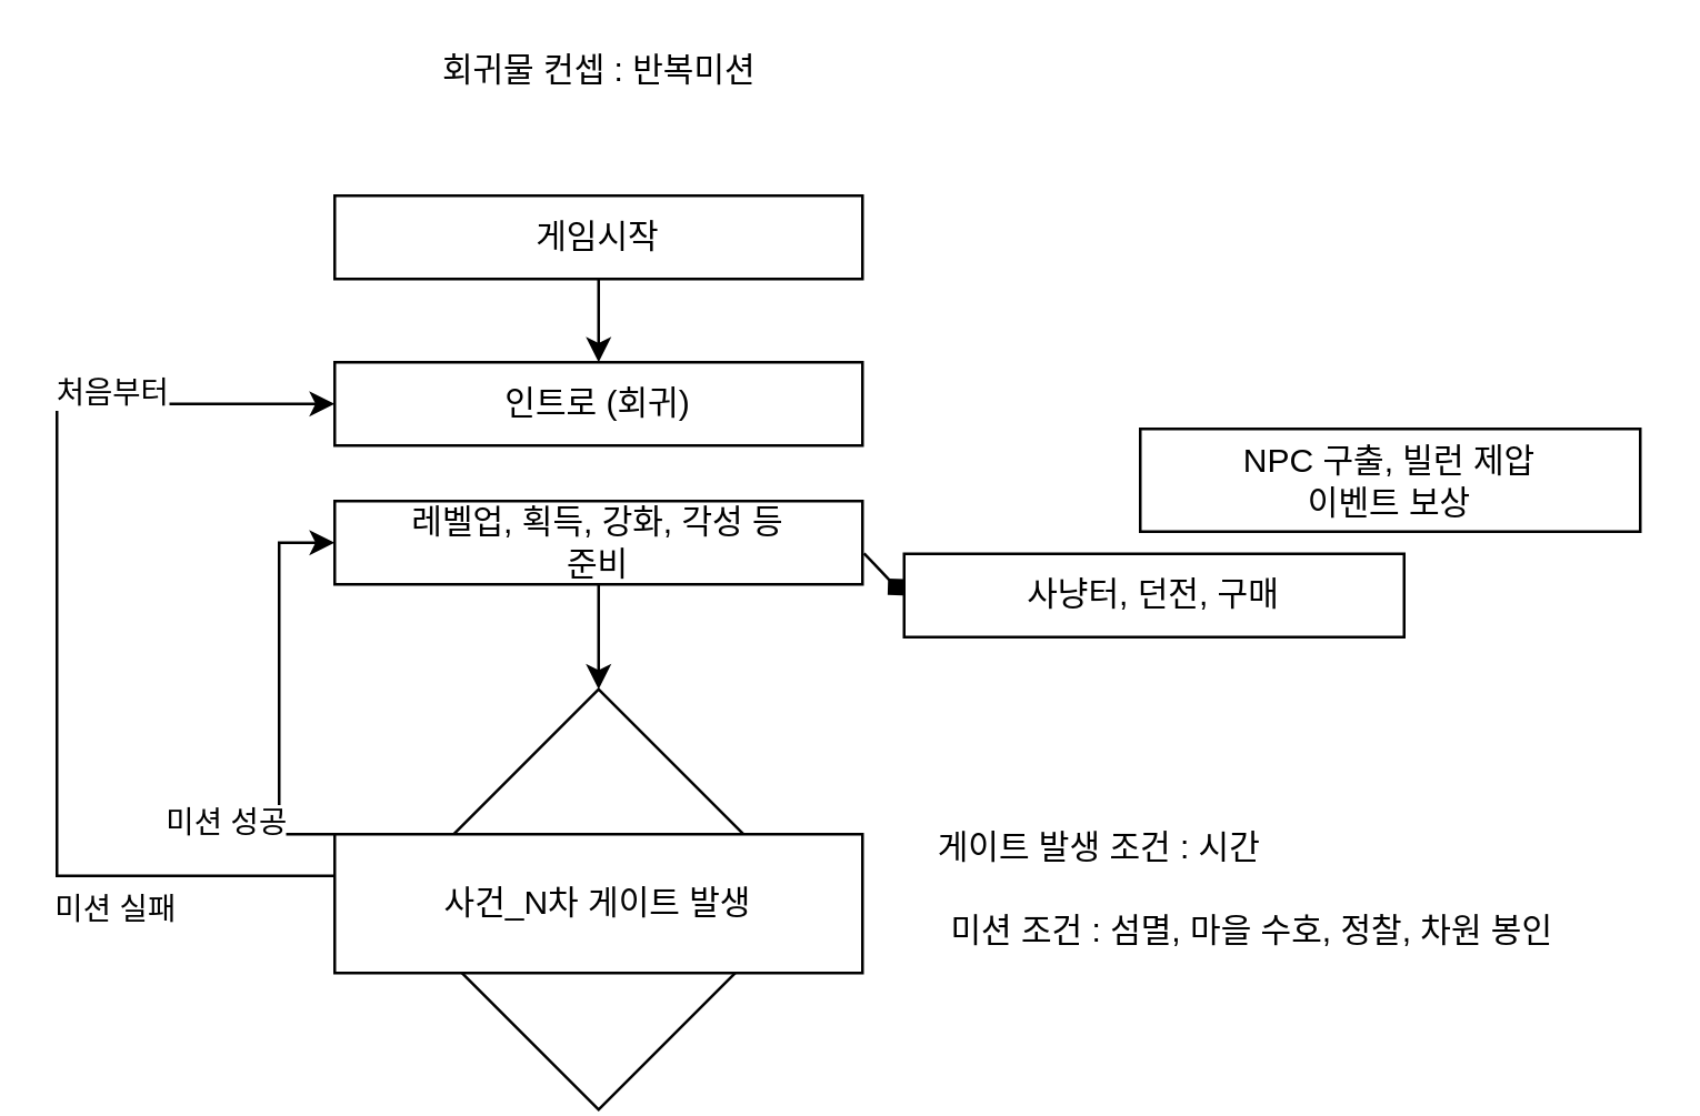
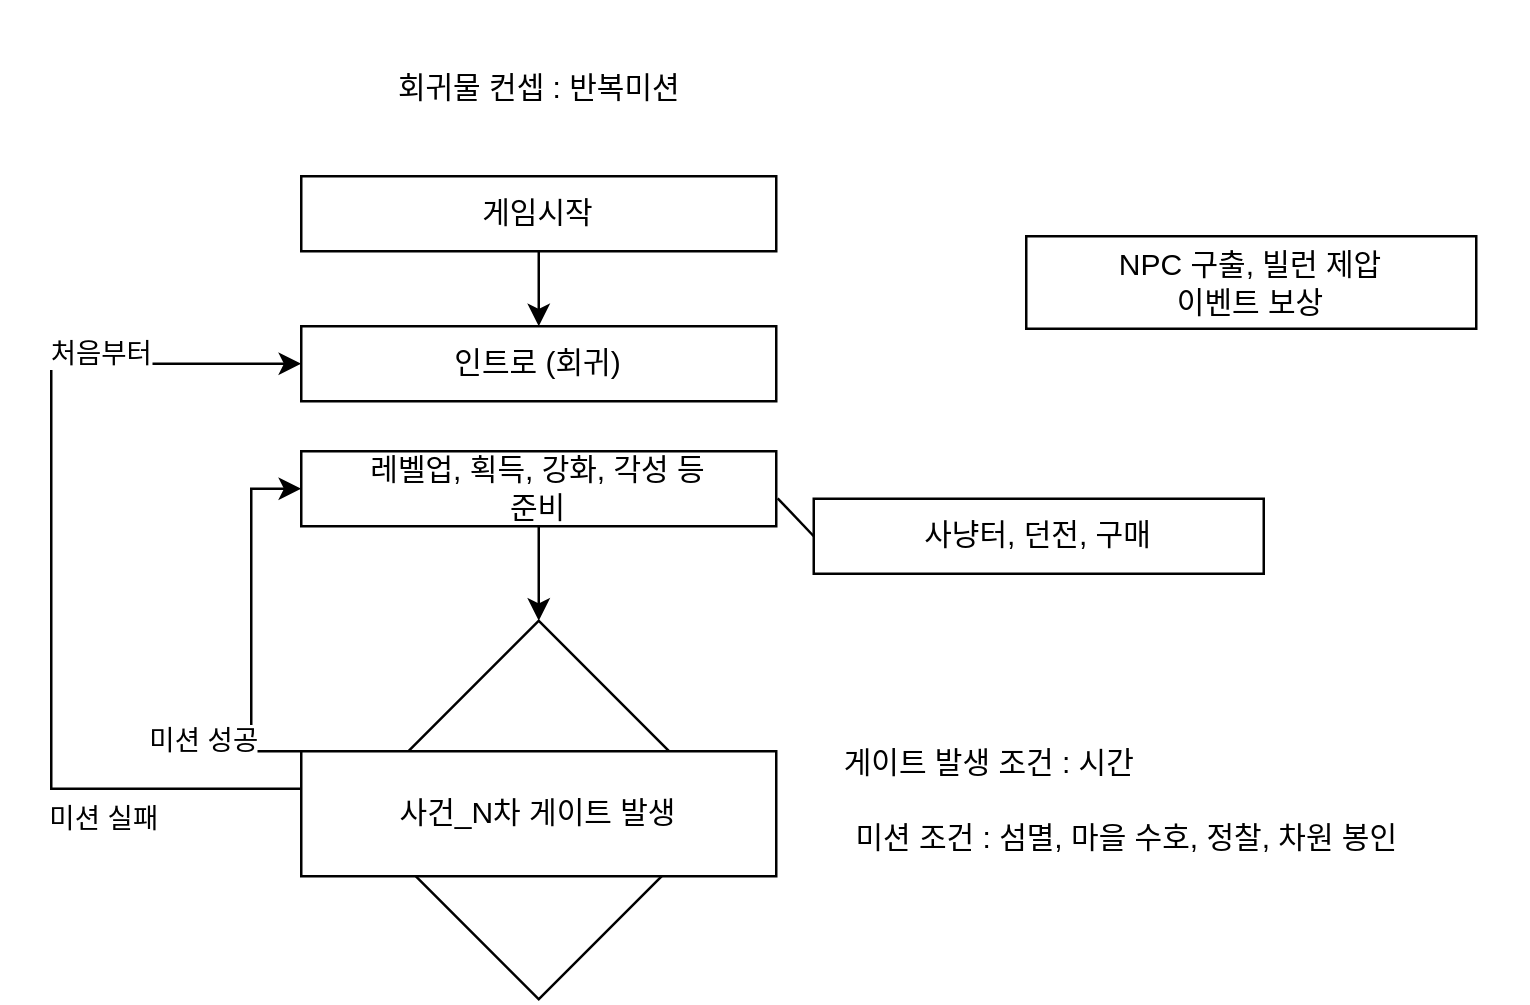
- <mxCell id="7" value="회귀물 컨셉 : 반복미션" style="text;html=1;align=center;verticalAlign=middle;resizable=0;points=[];autosize=1;strokeColor=none;fillColor=none;" vertex="1" parent="1"><mxGeometry x="145" y="10" width="140" height="30" as="geometry" /></mxCell>
+ <mxCell id="7" value="회귀물 컨셉 : 반복미션" style="text;html=1;align=center;verticalAlign=middle;resizable=0;points=[];autosize=1;strokeColor=none;fillColor=none;" vertex="1" parent="1"><mxGeometry x="145" y="20" width="140" height="30" as="geometry" /></mxCell>
- <mxCell id="17" value="NPC 구출, 빌런 제압&lt;div&gt;&lt;span style=&quot;text-wrap: nowrap;&quot;&gt;이벤트&lt;/span&gt;&amp;nbsp;보상&lt;/div&gt;" style="text;html=1;align=center;verticalAlign=middle;whiteSpace=wrap;rounded=0;fillColor=default;strokeColor=default;" vertex="1" parent="1"><mxGeometry x="410" y="154" width="180" height="37" as="geometry" /></mxCell>
+ <mxCell id="17" value="NPC 구출, 빌런 제압&lt;div&gt;&lt;span style=&quot;text-wrap: nowrap;&quot;&gt;이벤트&lt;/span&gt;&amp;nbsp;보상&lt;/div&gt;" style="text;html=1;align=center;verticalAlign=middle;whiteSpace=wrap;rounded=0;fillColor=default;strokeColor=default;" vertex="1" parent="1"><mxGeometry x="410" y="94" width="180" height="37" as="geometry" /></mxCell>
- <mxCell id="8" value="" style="endArrow=diamond;html=1;rounded=0;exitX=1.003;exitY=0.627;exitDx=0;exitDy=0;entryX=0;entryY=0.5;entryDx=0;entryDy=0;exitPerimeter=0;" edge="1" parent="1" source="6" target="16"><mxGeometry width="50" height="50" relative="1" as="geometry"><mxPoint x="320" y="205" as="sourcePoint" /><mxPoint x="370" y="186" as="targetPoint" /></mxGeometry></mxCell>
+ <mxCell id="8" value="" style="endArrow=none;html=1;rounded=0;exitX=1.003;exitY=0.627;exitDx=0;exitDy=0;entryX=0;entryY=0.5;entryDx=0;entryDy=0;exitPerimeter=0;" edge="1" parent="1" source="6" target="16"><mxGeometry width="50" height="50" relative="1" as="geometry"><mxPoint x="320" y="205" as="sourcePoint" /><mxPoint x="370" y="186" as="targetPoint" /></mxGeometry></mxCell>
